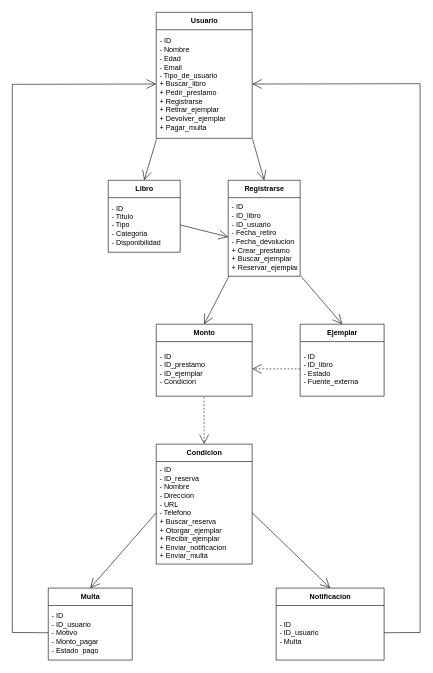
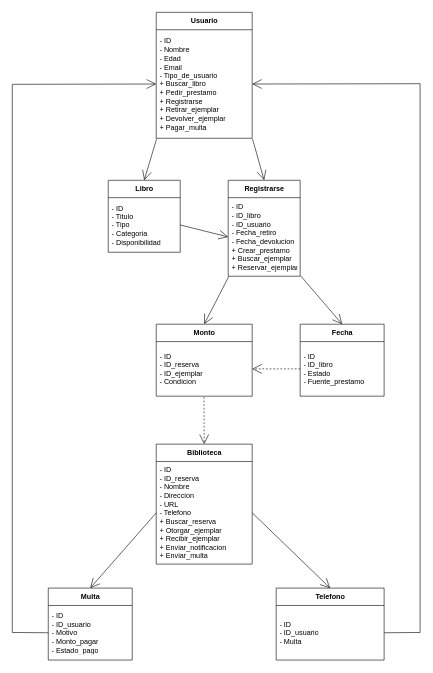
- <mxCell id="4" value="Ejemplar" style="swimlane;fontStyle=1;align=center;verticalAlign=middle;childLayout=stackLayout;horizontal=1;startSize=29;horizontalStack=0;resizeParent=1;resizeParentMax=0;resizeLast=0;collapsible=0;marginBottom=0;html=1;hachureGap=4;" parent="1" vertex="1"><mxGeometry x="500" y="540" width="140" height="120" as="geometry" /></mxCell>
+ <mxCell id="4" value="Fecha" style="swimlane;fontStyle=1;align=center;verticalAlign=middle;childLayout=stackLayout;horizontal=1;startSize=29;horizontalStack=0;resizeParent=1;resizeParentMax=0;resizeLast=0;collapsible=0;marginBottom=0;html=1;hachureGap=4;" parent="1" vertex="1"><mxGeometry x="500" y="540" width="140" height="120" as="geometry" /></mxCell>
- <mxCell id="12" value="- ID&lt;br&gt;- ID_prestamo&lt;br&gt;- ID_ejemplar&lt;br&gt;- Condicion" style="text;html=1;strokeColor=none;fillColor=none;align=left;verticalAlign=middle;spacingLeft=4;spacingRight=4;overflow=hidden;rotatable=0;points=[[0,0.5],[1,0.5]];portConstraint=eastwest;hachureGap=4;" parent="11" vertex="1"><mxGeometry y="29" width="160" height="91" as="geometry" /></mxCell>
+ <mxCell id="12" value="- ID&lt;br&gt;- ID_reserva&lt;br&gt;- ID_ejemplar&lt;br&gt;- Condicion" style="text;html=1;strokeColor=none;fillColor=none;align=left;verticalAlign=middle;spacingLeft=4;spacingRight=4;overflow=hidden;rotatable=0;points=[[0,0.5],[1,0.5]];portConstraint=eastwest;hachureGap=4;" parent="11" vertex="1"><mxGeometry y="29" width="160" height="91" as="geometry" /></mxCell>
- <mxCell id="5" value="- ID&lt;br&gt;- ID_libro&lt;br&gt;- Estado&lt;br&gt;- Fuente_externa" style="text;html=1;strokeColor=none;fillColor=none;align=left;verticalAlign=middle;spacingLeft=4;spacingRight=4;overflow=hidden;rotatable=0;points=[[0,0.5],[1,0.5]];portConstraint=eastwest;hachureGap=4;" parent="4" vertex="1"><mxGeometry y="29" width="140" height="91" as="geometry" /></mxCell>
+ <mxCell id="5" value="- ID&lt;br&gt;- ID_libro&lt;br&gt;- Estado&lt;br&gt;- Fuente_prestamo" style="text;html=1;strokeColor=none;fillColor=none;align=left;verticalAlign=middle;spacingLeft=4;spacingRight=4;overflow=hidden;rotatable=0;points=[[0,0.5],[1,0.5]];portConstraint=eastwest;hachureGap=4;" parent="4" vertex="1"><mxGeometry y="29" width="140" height="91" as="geometry" /></mxCell>
- <mxCell id="19" value="Condicion" style="swimlane;fontStyle=1;align=center;verticalAlign=middle;childLayout=stackLayout;horizontal=1;startSize=29;horizontalStack=0;resizeParent=1;resizeParentMax=0;resizeLast=0;collapsible=0;marginBottom=0;html=1;hachureGap=4;" parent="1" vertex="1"><mxGeometry x="260" y="740" width="160" height="200" as="geometry" /></mxCell>
+ <mxCell id="19" value="Biblioteca" style="swimlane;fontStyle=1;align=center;verticalAlign=middle;childLayout=stackLayout;horizontal=1;startSize=29;horizontalStack=0;resizeParent=1;resizeParentMax=0;resizeLast=0;collapsible=0;marginBottom=0;html=1;hachureGap=4;" parent="1" vertex="1"><mxGeometry x="260" y="740" width="160" height="200" as="geometry" /></mxCell>
- <mxCell id="2" value="Notificacion" style="swimlane;fontStyle=1;align=center;verticalAlign=middle;childLayout=stackLayout;horizontal=1;startSize=29;horizontalStack=0;resizeParent=1;resizeParentMax=0;resizeLast=0;collapsible=0;marginBottom=0;html=1;hachureGap=4;" parent="1" vertex="1"><mxGeometry x="460" y="980" width="180" height="120" as="geometry" /></mxCell>
+ <mxCell id="2" value="Telefono" style="swimlane;fontStyle=1;align=center;verticalAlign=middle;childLayout=stackLayout;horizontal=1;startSize=29;horizontalStack=0;resizeParent=1;resizeParentMax=0;resizeLast=0;collapsible=0;marginBottom=0;html=1;hachureGap=4;" parent="1" vertex="1"><mxGeometry x="460" y="980" width="180" height="120" as="geometry" /></mxCell>
